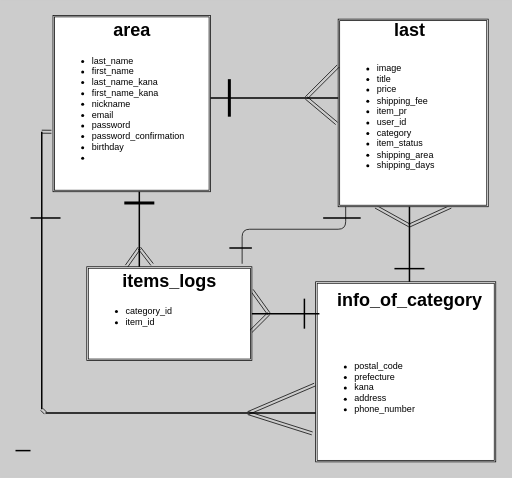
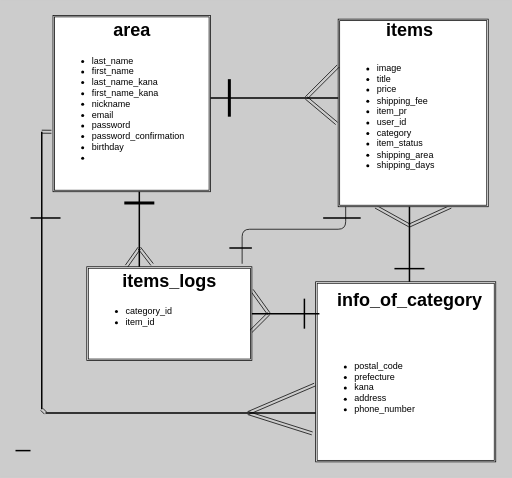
- <mxCell id="13" value="last" style="text;strokeColor=none;fillColor=none;html=1;fontSize=24;fontStyle=1;verticalAlign=middle;align=center;" vertex="1" parent="1"><mxGeometry x="455" y="25" width="180" height="30" as="geometry" /></mxCell>
+ <mxCell id="13" value="items" style="text;strokeColor=none;fillColor=none;html=1;fontSize=24;fontStyle=1;verticalAlign=middle;align=center;" vertex="1" parent="1"><mxGeometry x="455" y="25" width="180" height="30" as="geometry" /></mxCell>
